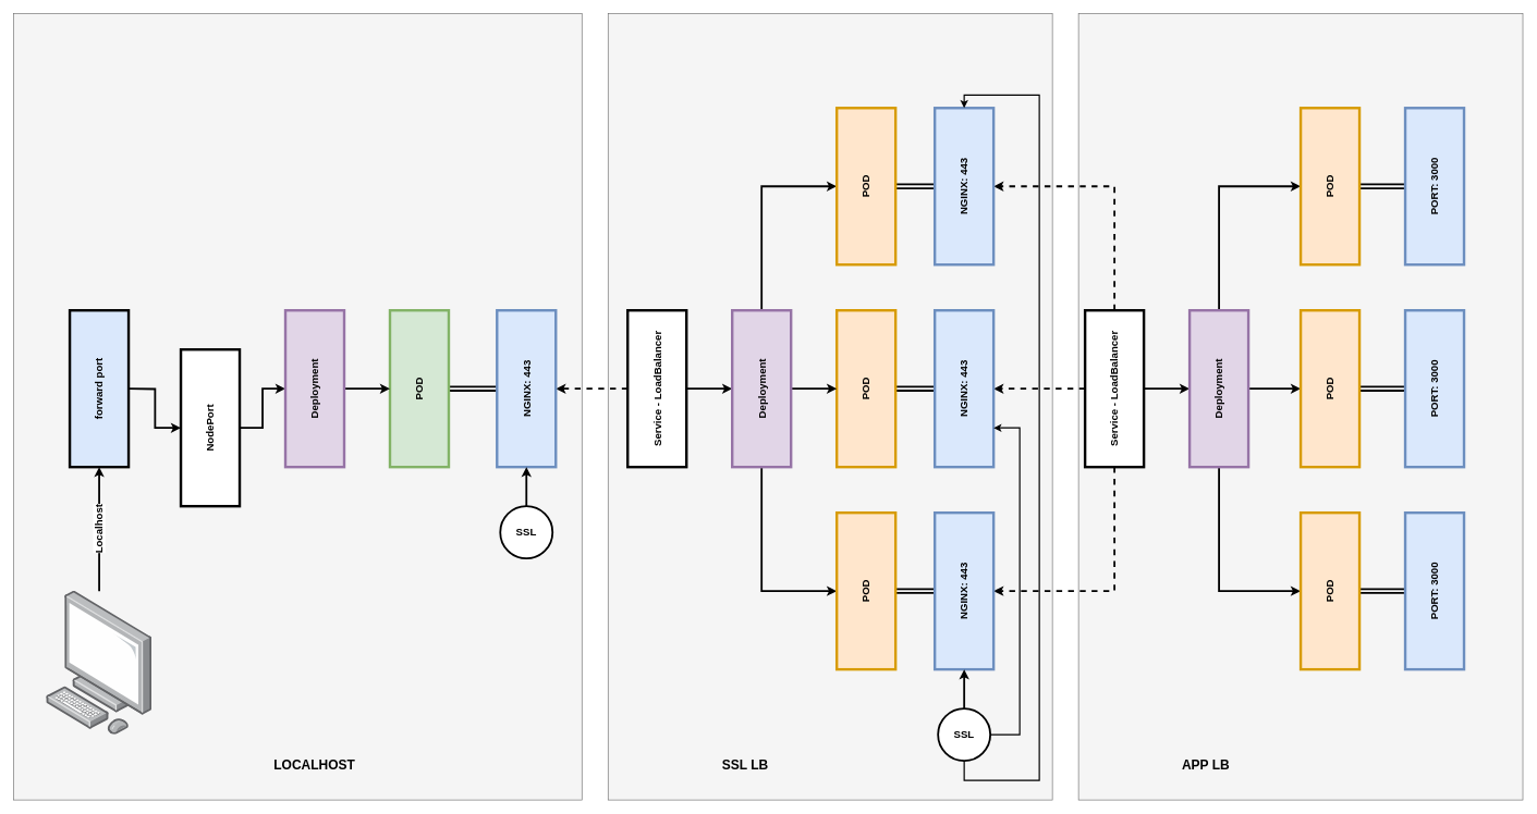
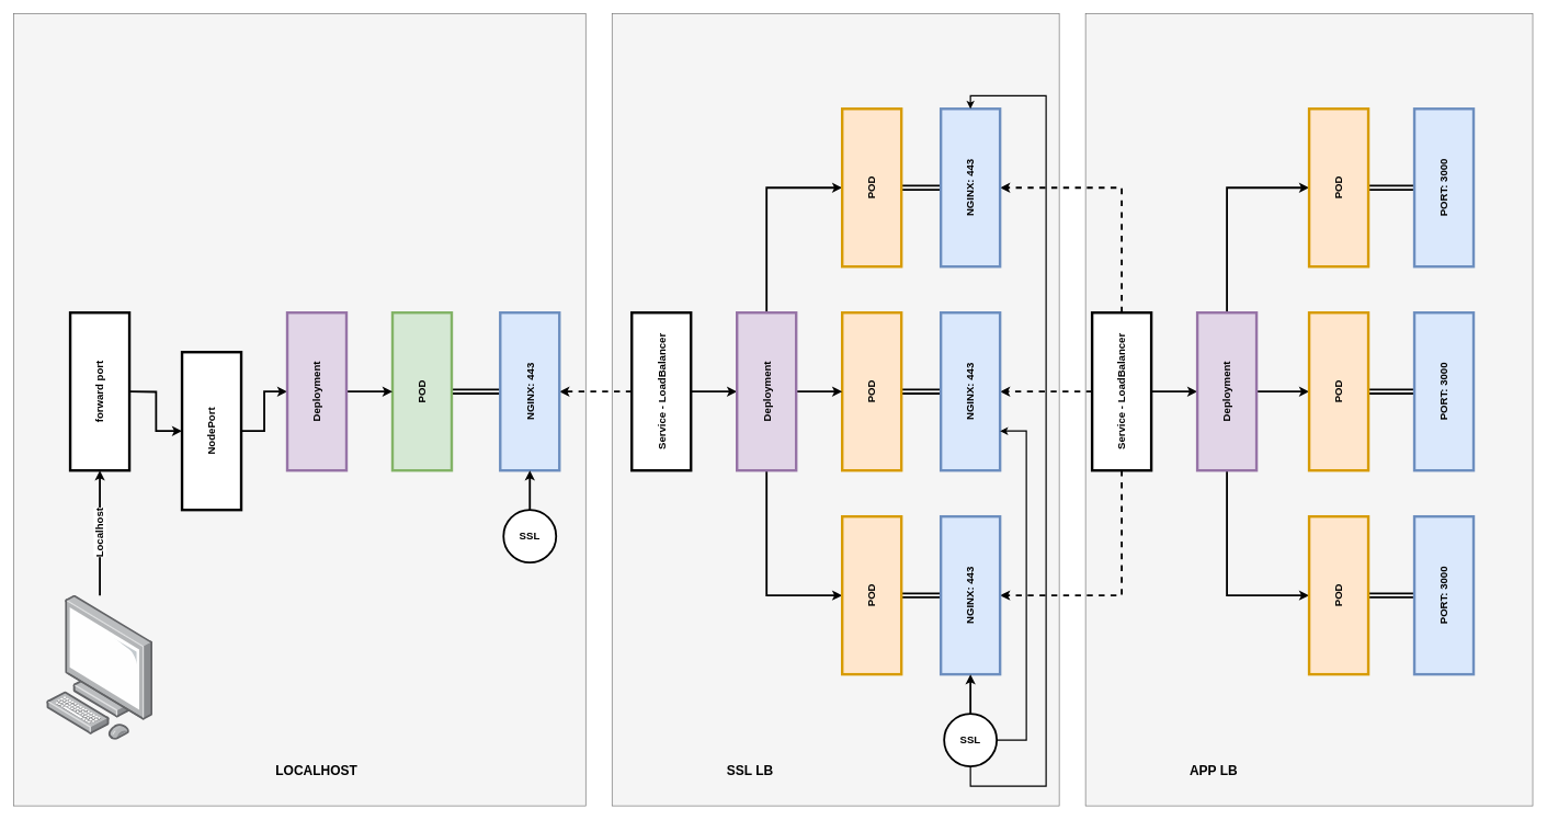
- <mxCell id="39" value="forward port" style="rounded=0;whiteSpace=wrap;html=1;horizontal=0;fontSize=16;fontStyle=1;strokeWidth=4;fillColor=#dae8fc;" parent="1" vertex="1"><mxGeometry x="106.17" y="475" width="90" height="240" as="geometry" /></mxCell>
+ <mxCell id="39" value="forward port" style="rounded=0;whiteSpace=wrap;html=1;horizontal=0;fontSize=16;fontStyle=1;strokeWidth=4;" parent="1" vertex="1"><mxGeometry x="106.17" y="475" width="90" height="240" as="geometry" /></mxCell>
